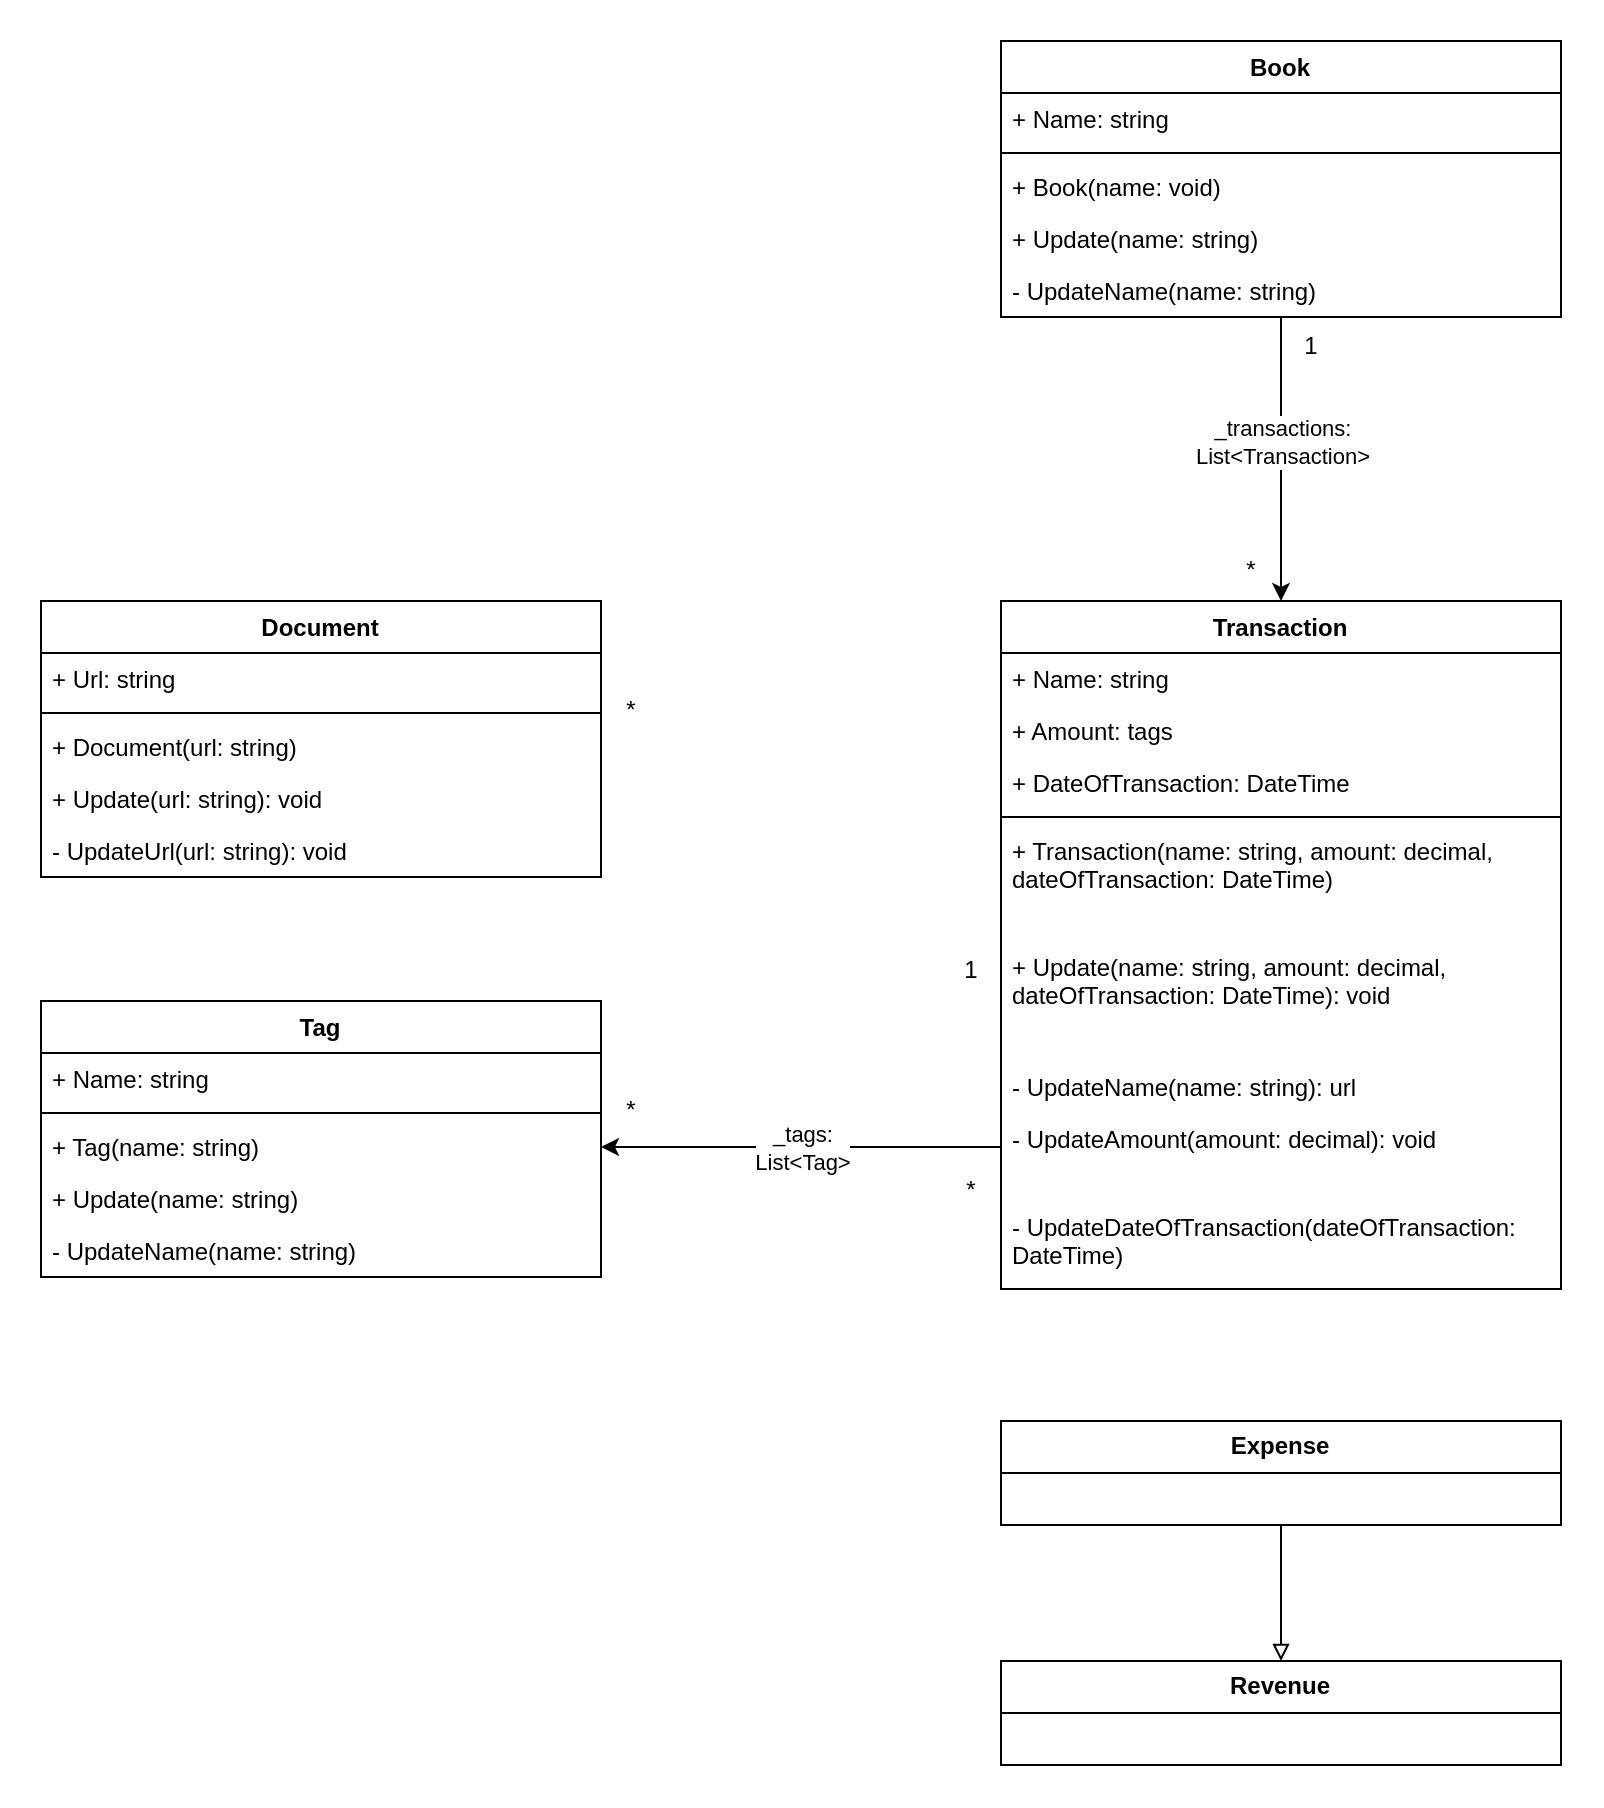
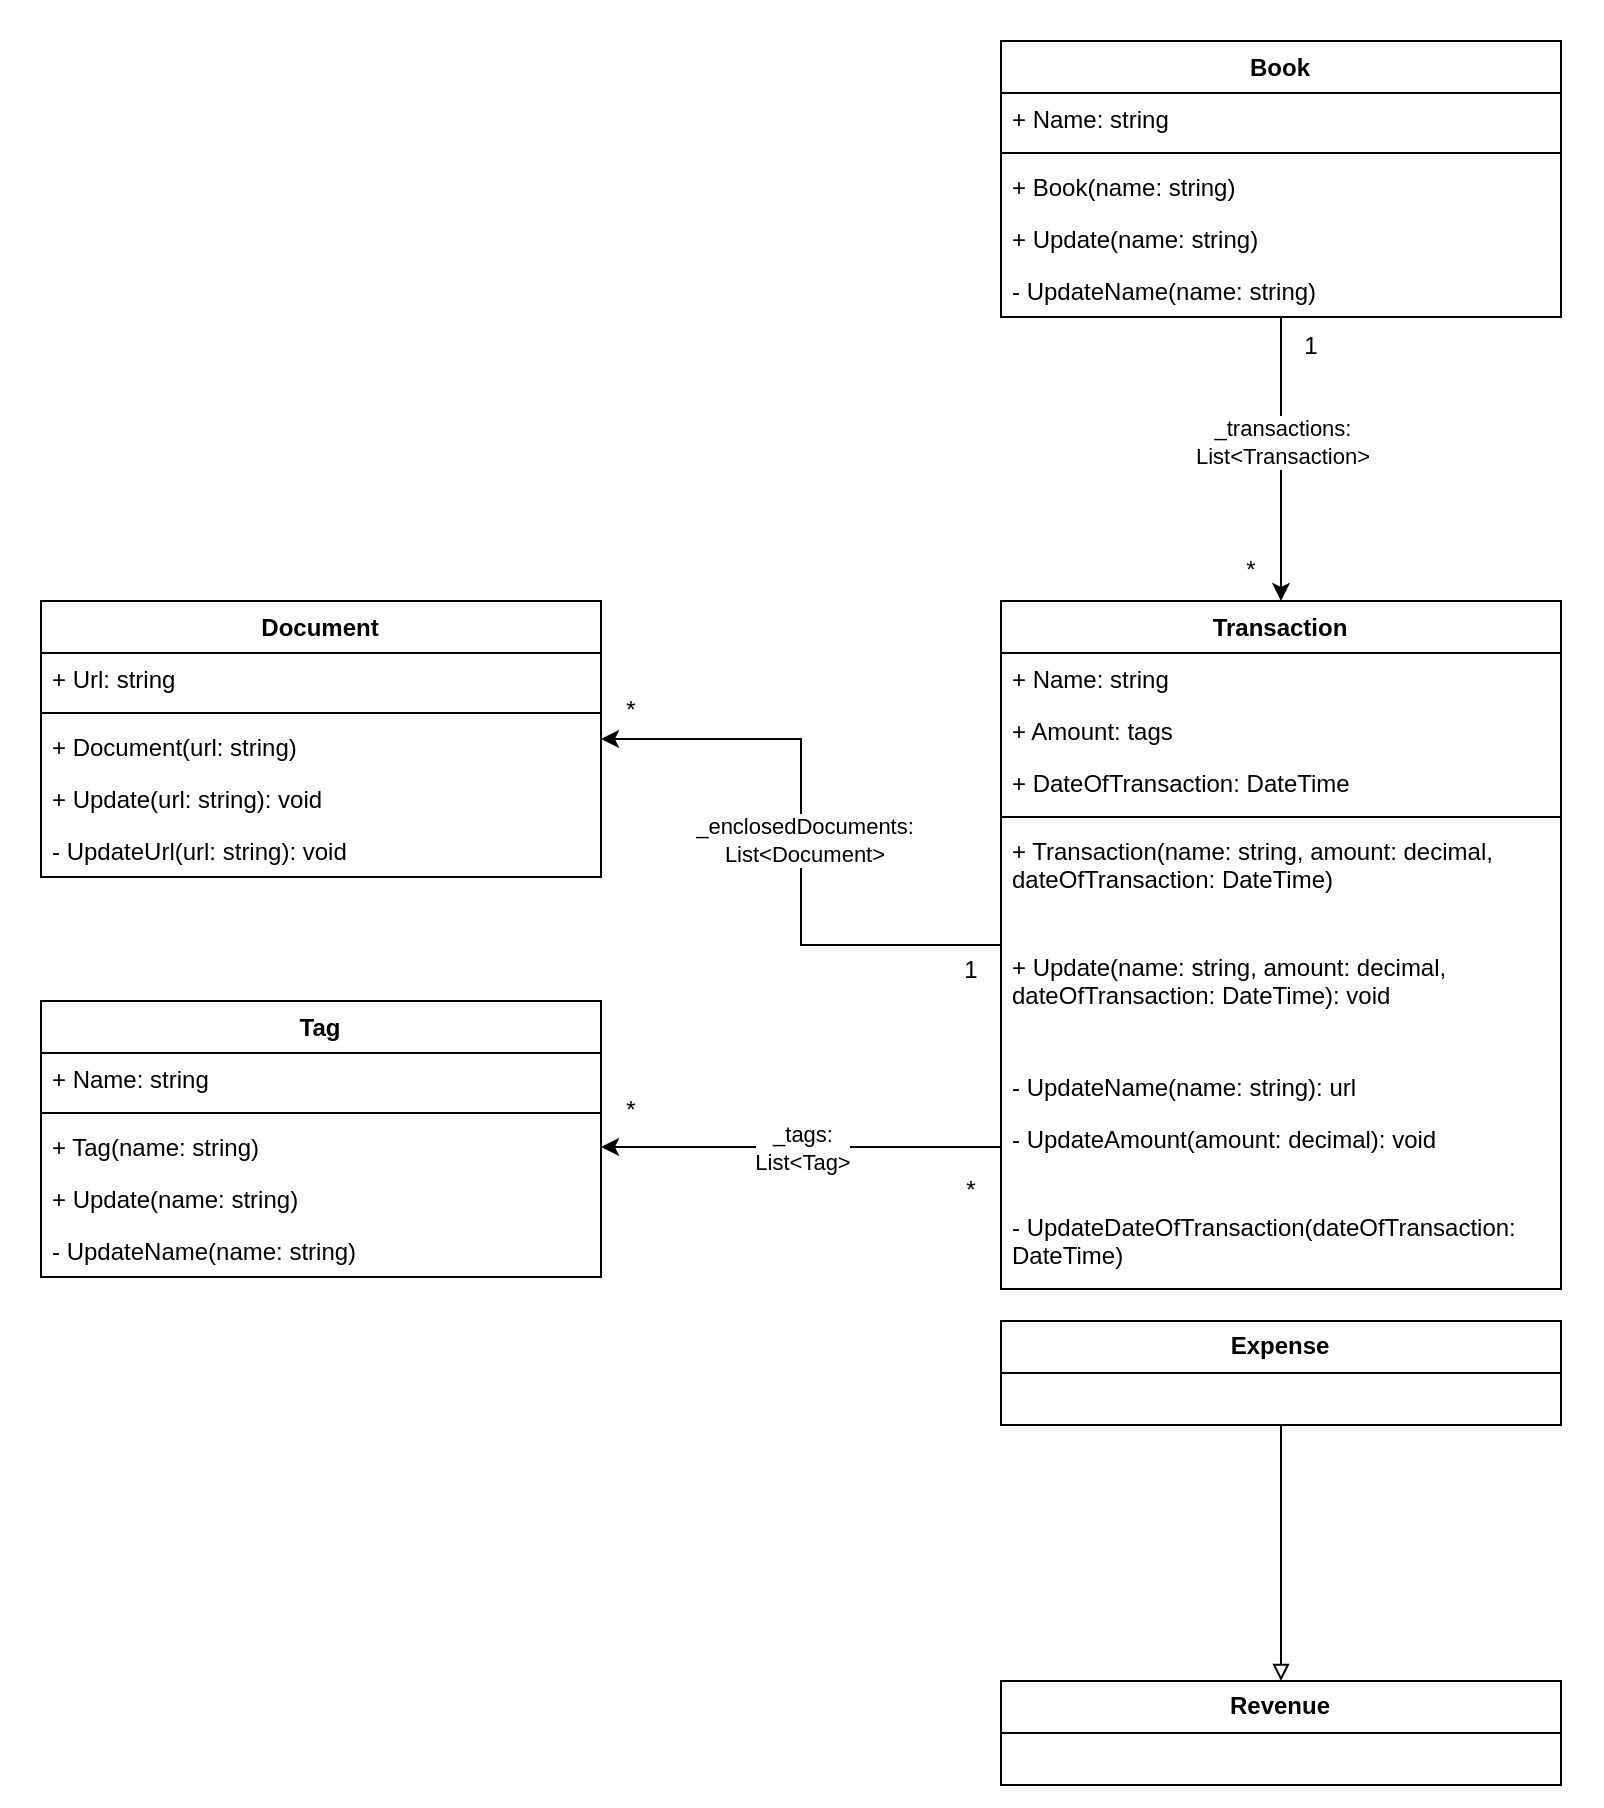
- <mxCell id="40" value="+ Book(name: void)" style="text;strokeColor=none;fillColor=none;align=left;verticalAlign=top;spacingLeft=4;spacingRight=4;overflow=hidden;rotatable=0;points=[[0,0.5],[1,0.5]];portConstraint=eastwest;whiteSpace=wrap;html=1;" vertex="1" parent="37"><mxGeometry y="60" width="280" height="26" as="geometry" /></mxCell>
+ <mxCell id="40" value="+ Book(name: string)" style="text;strokeColor=none;fillColor=none;align=left;verticalAlign=top;spacingLeft=4;spacingRight=4;overflow=hidden;rotatable=0;points=[[0,0.5],[1,0.5]];portConstraint=eastwest;whiteSpace=wrap;html=1;" vertex="1" parent="37"><mxGeometry y="60" width="280" height="26" as="geometry" /></mxCell>
+ <mxCell id="8" style="edgeStyle=orthogonalEdgeStyle;rounded=0;orthogonalLoop=1;jettySize=auto;html=1;" edge="1" parent="1" source="10" target="2"><mxGeometry relative="1" as="geometry" /></mxCell>
+ <mxCell id="9" value="_enclosedDocuments:&lt;br&gt;List&amp;lt;Document&amp;gt;" style="edgeLabel;html=1;align=center;verticalAlign=middle;resizable=0;points=[];" vertex="1" connectable="0" parent="8"><mxGeometry x="0.01" y="-1" relative="1" as="geometry"><mxPoint as="offset" /></mxGeometry></mxCell>
- <mxCell id="23" value="&lt;b&gt;Expense&lt;/b&gt;" style="swimlane;fontStyle=0;childLayout=stackLayout;horizontal=1;startSize=26;fillColor=none;horizontalStack=0;resizeParent=1;resizeParentMax=0;resizeLast=0;collapsible=1;marginBottom=0;whiteSpace=wrap;html=1;" vertex="1" parent="1"><mxGeometry x="500" y="710" width="280" height="52" as="geometry" /></mxCell>
+ <mxCell id="23" value="&lt;b&gt;Expense&lt;/b&gt;" style="swimlane;fontStyle=0;childLayout=stackLayout;horizontal=1;startSize=26;fillColor=none;horizontalStack=0;resizeParent=1;resizeParentMax=0;resizeLast=0;collapsible=1;marginBottom=0;whiteSpace=wrap;html=1;" vertex="1" parent="1"><mxGeometry x="500" y="660" width="280" height="52" as="geometry" /></mxCell>
- <mxCell id="24" value="&lt;b&gt;Revenue&lt;/b&gt;" style="swimlane;fontStyle=0;childLayout=stackLayout;horizontal=1;startSize=26;fillColor=none;horizontalStack=0;resizeParent=1;resizeParentMax=0;resizeLast=0;collapsible=1;marginBottom=0;whiteSpace=wrap;html=1;" vertex="1" parent="1"><mxGeometry x="500" y="830" width="280" height="52" as="geometry" /></mxCell>
+ <mxCell id="24" value="&lt;b&gt;Revenue&lt;/b&gt;" style="swimlane;fontStyle=0;childLayout=stackLayout;horizontal=1;startSize=26;fillColor=none;horizontalStack=0;resizeParent=1;resizeParentMax=0;resizeLast=0;collapsible=1;marginBottom=0;whiteSpace=wrap;html=1;" vertex="1" parent="1"><mxGeometry x="500" y="840" width="280" height="52" as="geometry" /></mxCell>
